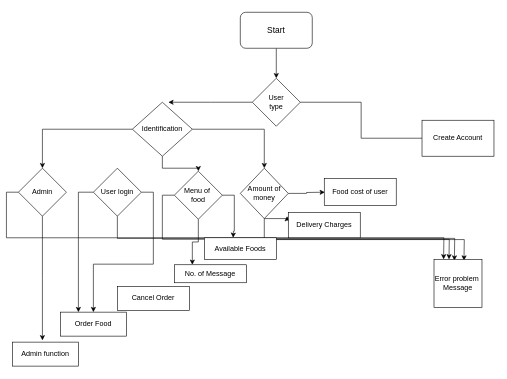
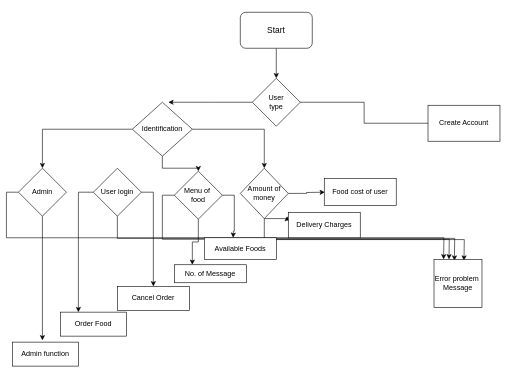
- <mxCell id="29" value="Create Account" style="rounded=0;whiteSpace=wrap;html=1;" vertex="1" parent="1"><mxGeometry x="703" y="200" width="120" height="60" as="geometry" /></mxCell>
+ <mxCell id="29" value="Create Account" style="rounded=0;whiteSpace=wrap;html=1;" vertex="1" parent="1"><mxGeometry x="713" y="175" width="120" height="60" as="geometry" /></mxCell>
- <mxCell id="15" style="edgeStyle=orthogonalEdgeStyle;rounded=0;orthogonalLoop=1;jettySize=auto;html=1;exitX=1;exitY=0.5;exitDx=0;exitDy=0;" edge="1" parent="1" source="17" target="27"><mxGeometry relative="1" as="geometry"><mxPoint x="260" y="500" as="targetPoint" /></mxGeometry></mxCell>
+ <mxCell id="15" style="edgeStyle=orthogonalEdgeStyle;rounded=0;orthogonalLoop=1;jettySize=auto;html=1;exitX=1;exitY=0.5;exitDx=0;exitDy=0;" edge="1" parent="1" source="17" target="28"><mxGeometry relative="1" as="geometry"><mxPoint x="260" y="500" as="targetPoint" /></mxGeometry></mxCell>
